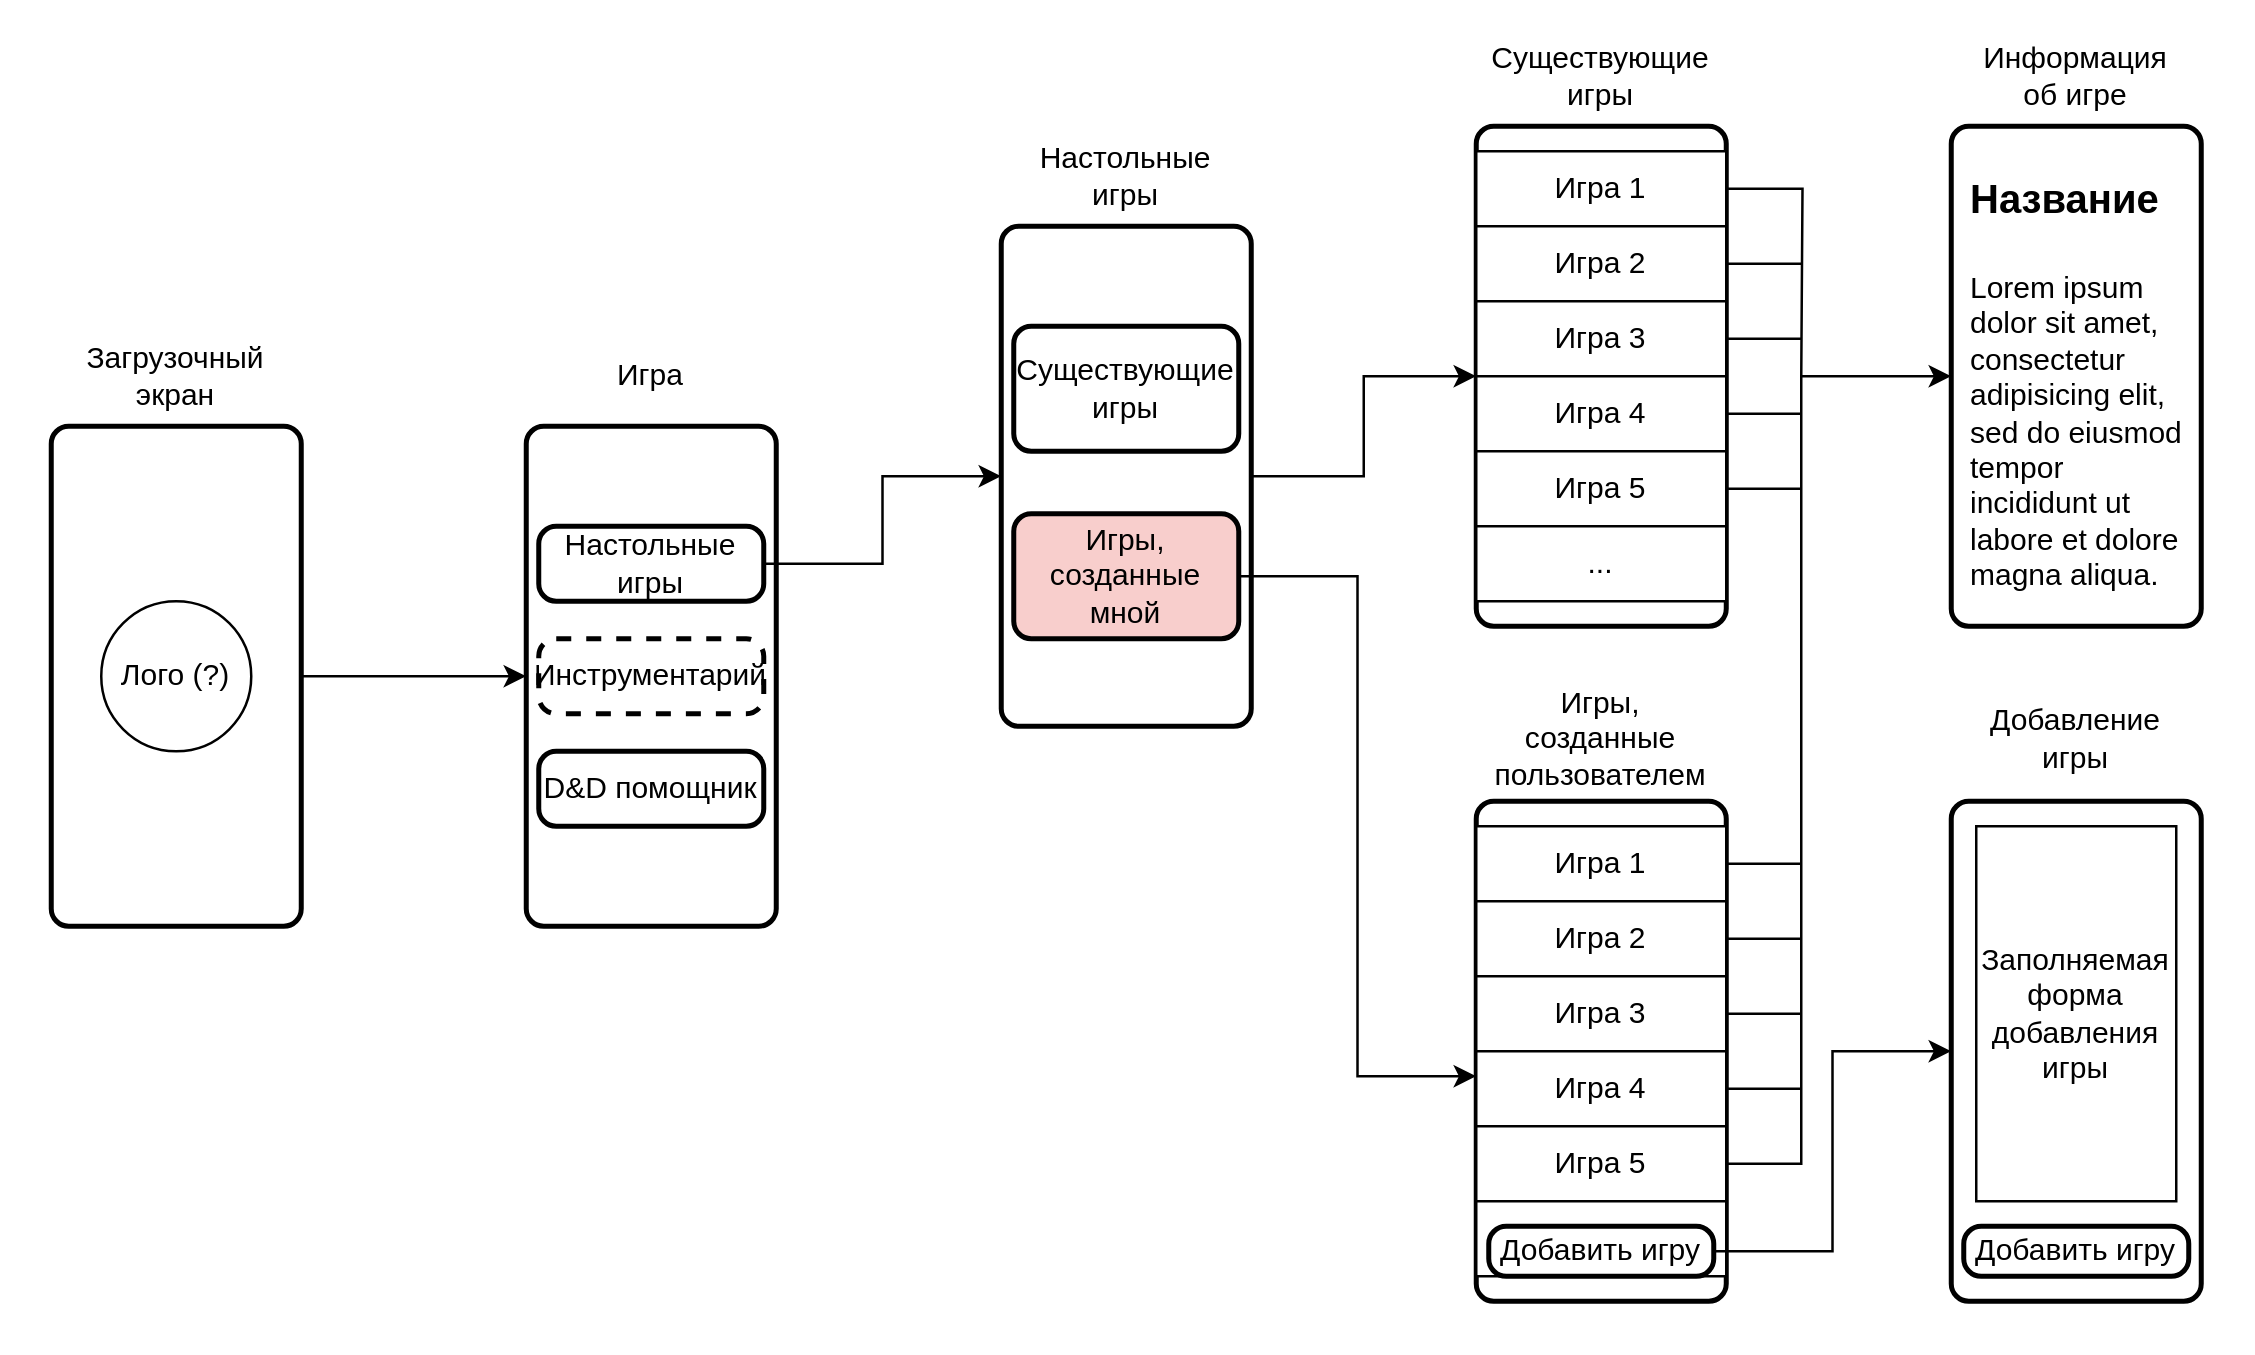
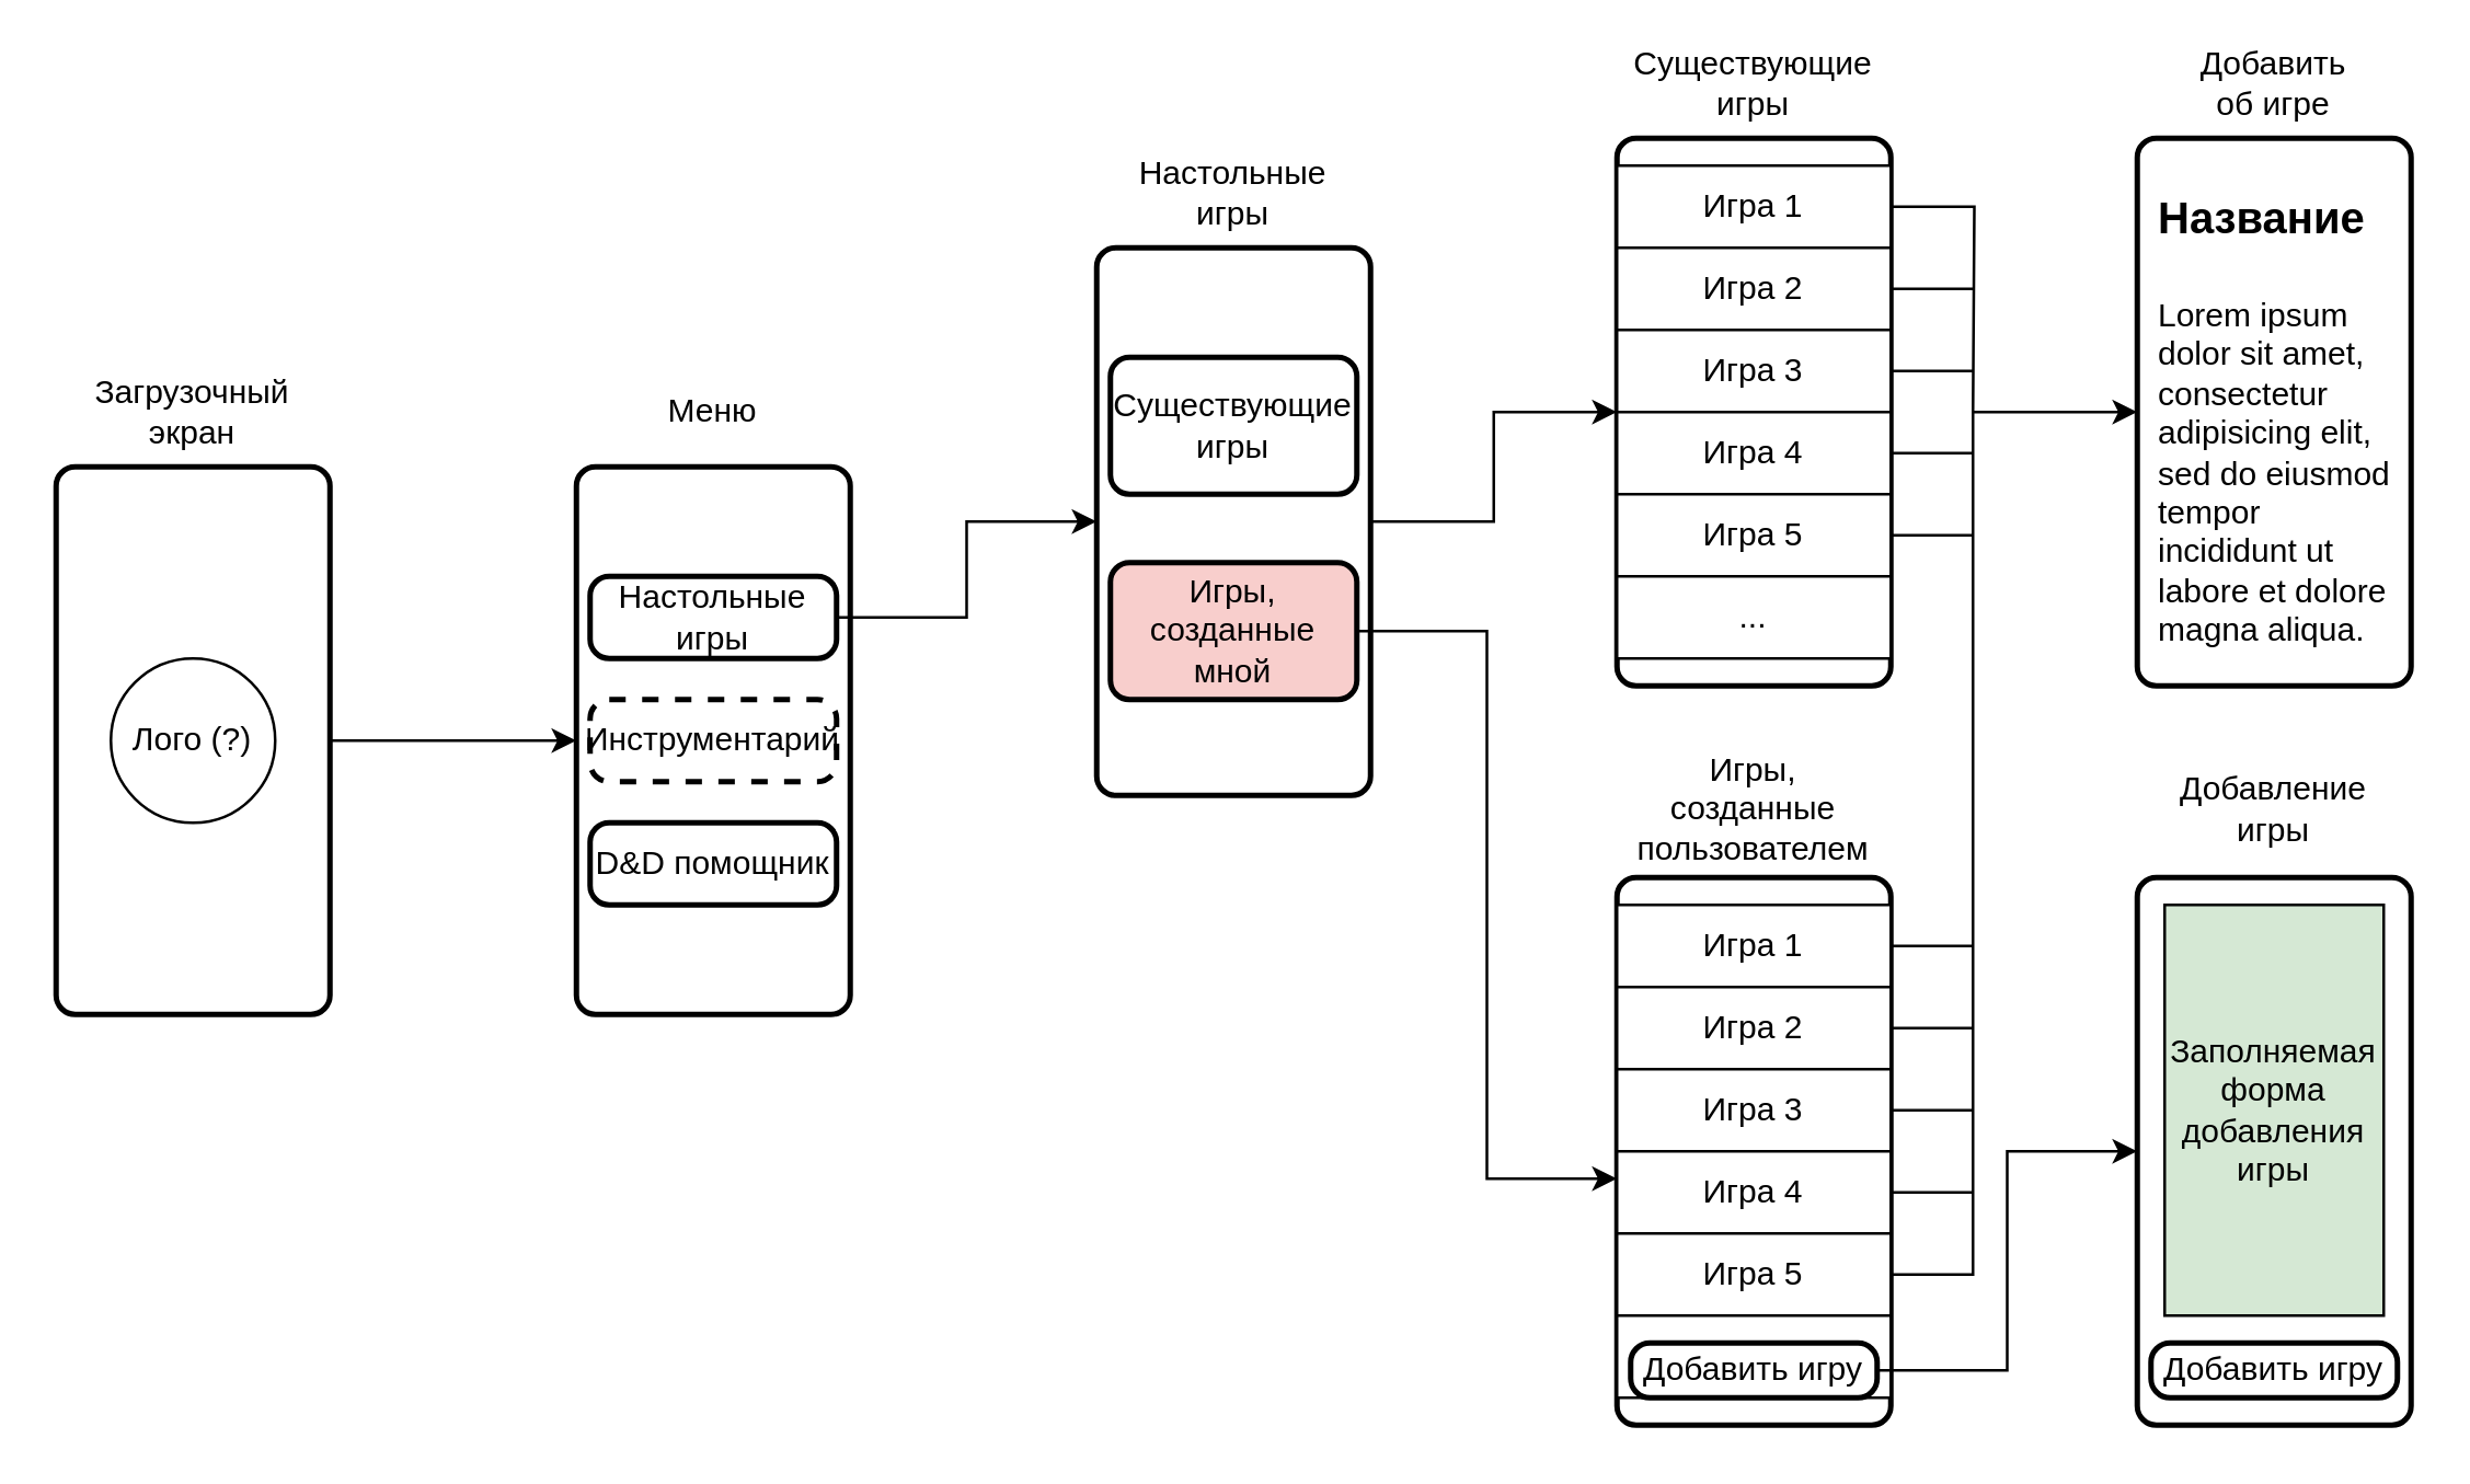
- <mxCell id="51" value="Информация об игре" style="text;html=1;strokeColor=none;fillColor=none;align=center;verticalAlign=middle;whiteSpace=wrap;rounded=0;" vertex="1" parent="1"><mxGeometry x="810" y="20" width="40" height="20" as="geometry" /></mxCell>
+ <mxCell id="51" value="Добавить об игре" style="text;html=1;strokeColor=none;fillColor=none;align=center;verticalAlign=middle;whiteSpace=wrap;rounded=0;" vertex="1" parent="1"><mxGeometry x="810" y="20" width="40" height="20" as="geometry" /></mxCell>
- <mxCell id="9" value="Игра" style="text;html=1;strokeColor=none;fillColor=none;align=center;verticalAlign=middle;whiteSpace=wrap;rounded=0;" vertex="1" parent="1"><mxGeometry x="240" y="140" width="40" height="20" as="geometry" /></mxCell>
+ <mxCell id="9" value="Меню" style="text;html=1;strokeColor=none;fillColor=none;align=center;verticalAlign=middle;whiteSpace=wrap;rounded=0;" vertex="1" parent="1"><mxGeometry x="240" y="140" width="40" height="20" as="geometry" /></mxCell>
- <mxCell id="48" value="Заполняемая форма добавления игры" style="rounded=0;whiteSpace=wrap;html=1;" vertex="1" parent="1"><mxGeometry x="790" y="330" width="80" height="150" as="geometry" /></mxCell>
+ <mxCell id="48" value="Заполняемая форма добавления игры" style="rounded=0;whiteSpace=wrap;html=1;fillColor=#d5e8d4;" vertex="1" parent="1"><mxGeometry x="790" y="330" width="80" height="150" as="geometry" /></mxCell>
